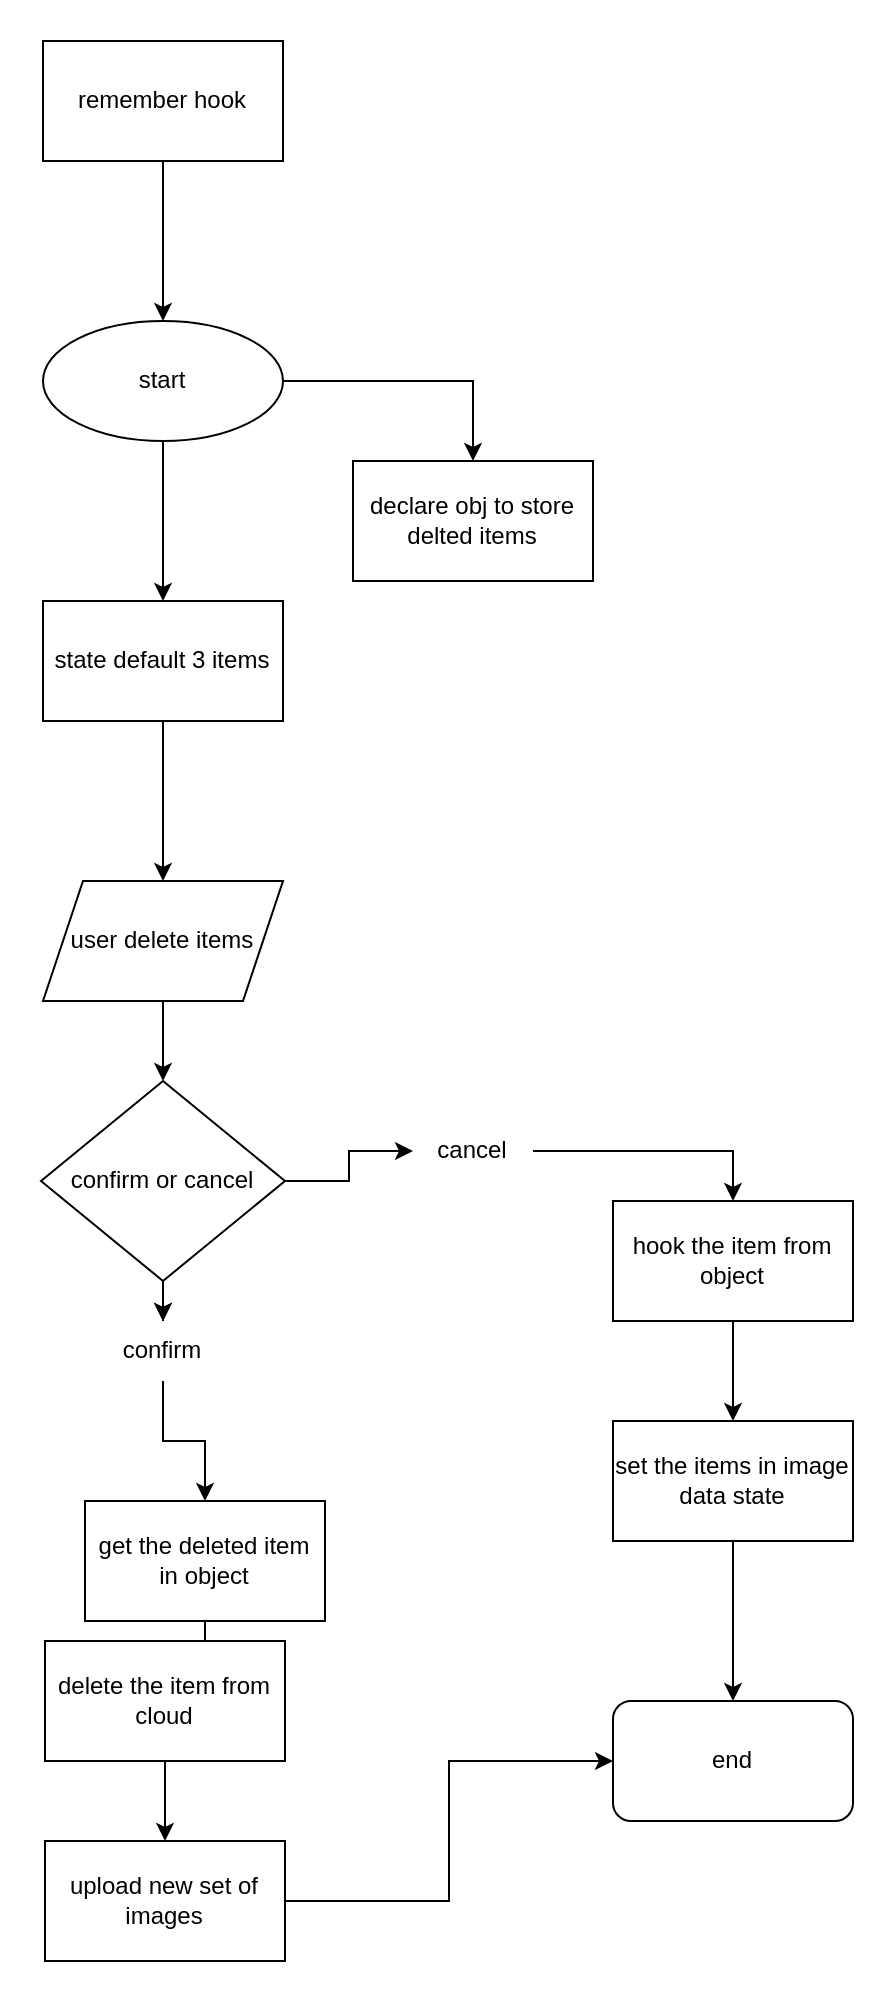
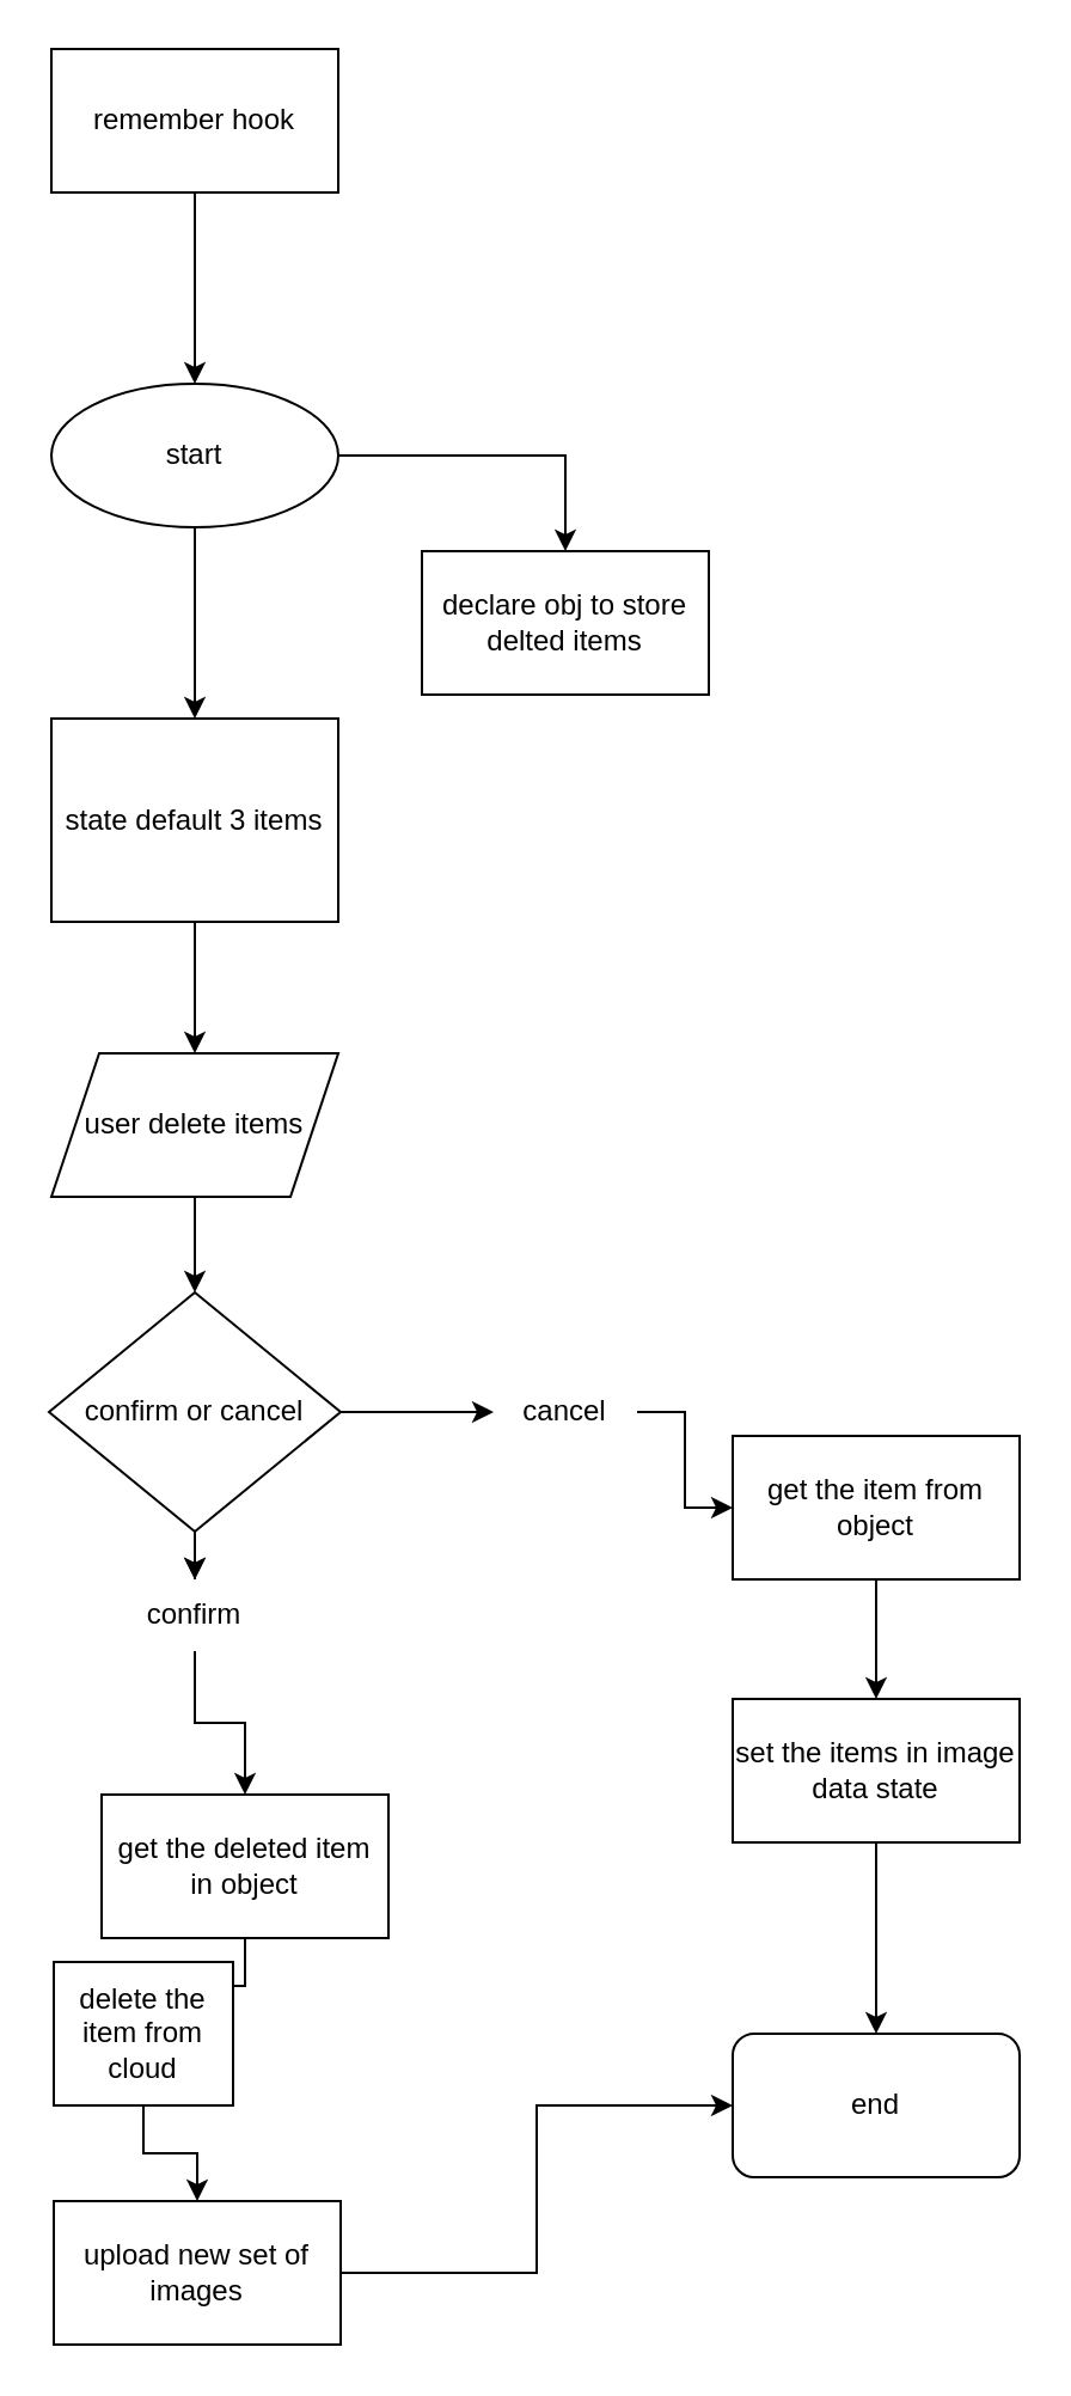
- <mxCell id="8" value="state default 3 items" style="whiteSpace=wrap;html=1;rounded=0;" vertex="1" parent="1"><mxGeometry x="21" y="300" width="120" height="60" as="geometry" /></mxCell>
+ <mxCell id="8" value="state default 3 items" style="whiteSpace=wrap;html=1;rounded=0;" vertex="1" parent="1"><mxGeometry x="21" y="300" width="120" height="85" as="geometry" /></mxCell>
- <mxCell id="25" value="cancel" style="text;html=1;strokeColor=none;fillColor=none;align=center;verticalAlign=middle;whiteSpace=wrap;rounded=0;" vertex="1" parent="1"><mxGeometry x="206" y="560" width="60" height="30" as="geometry" /></mxCell>
+ <mxCell id="25" value="cancel" style="text;html=1;strokeColor=none;fillColor=none;align=center;verticalAlign=middle;whiteSpace=wrap;rounded=0;" vertex="1" parent="1"><mxGeometry x="206" y="575" width="60" height="30" as="geometry" /></mxCell>
- <mxCell id="27" value="hook the item from object" style="whiteSpace=wrap;html=1;" vertex="1" parent="1"><mxGeometry x="306" y="600" width="120" height="60" as="geometry" /></mxCell>
+ <mxCell id="27" value="get the item from object" style="whiteSpace=wrap;html=1;" vertex="1" parent="1"><mxGeometry x="306" y="600" width="120" height="60" as="geometry" /></mxCell>
- <mxCell id="21" value="delete the item from cloud" style="whiteSpace=wrap;html=1;" vertex="1" parent="1"><mxGeometry x="22" y="820" width="120" height="60" as="geometry" /></mxCell>
+ <mxCell id="21" value="delete the item from cloud" style="whiteSpace=wrap;html=1;" vertex="1" parent="1"><mxGeometry x="22" y="820" width="75" height="60" as="geometry" /></mxCell>
